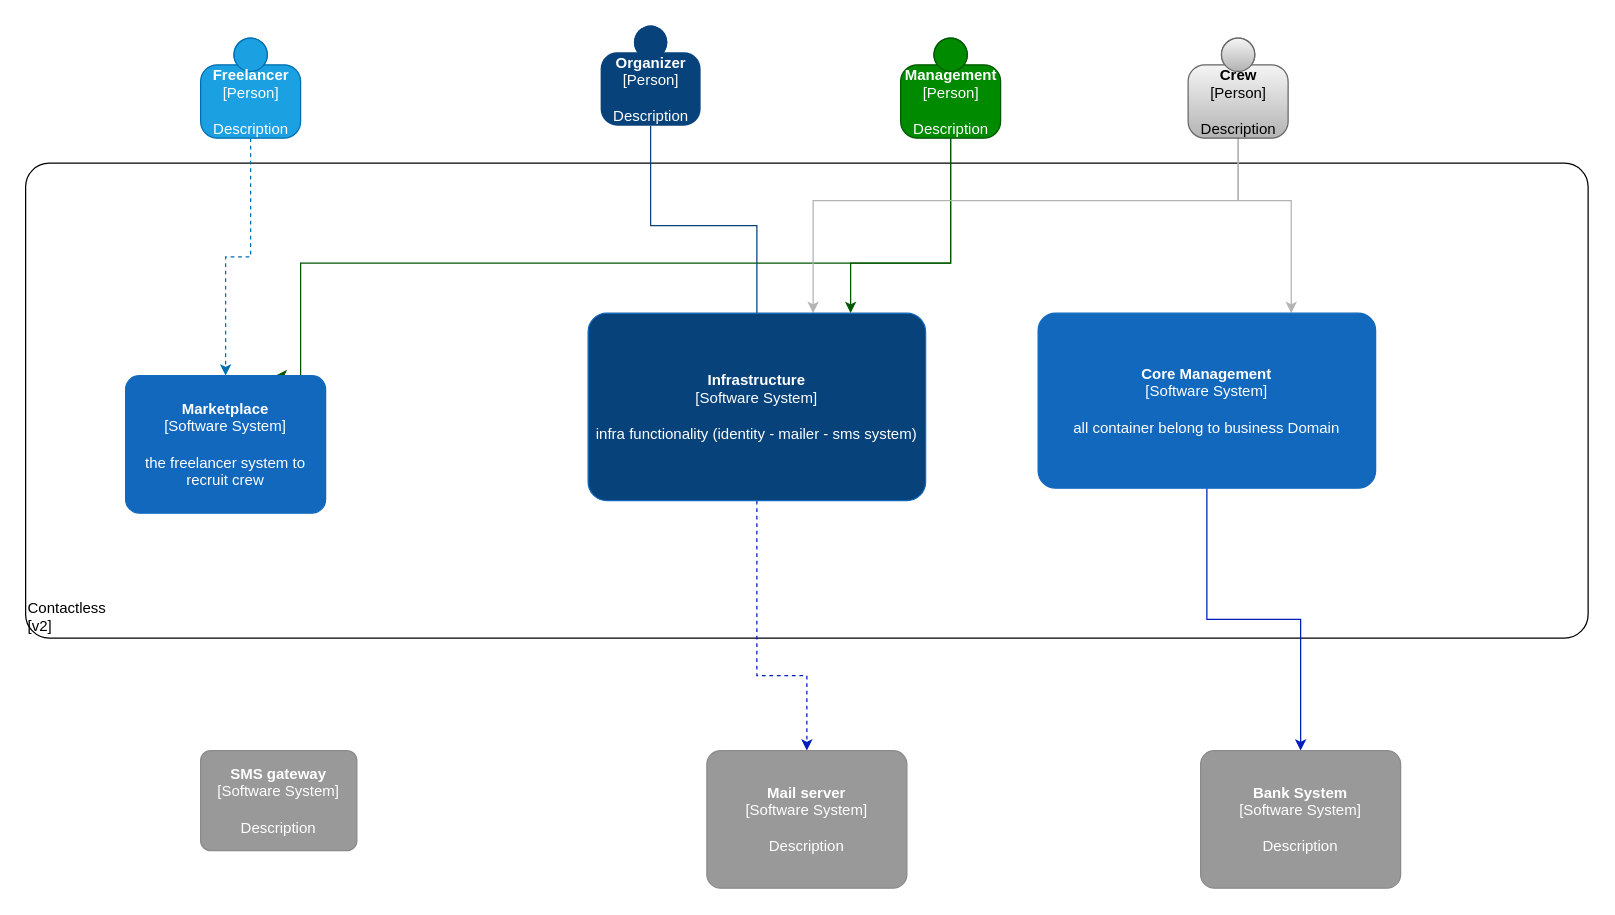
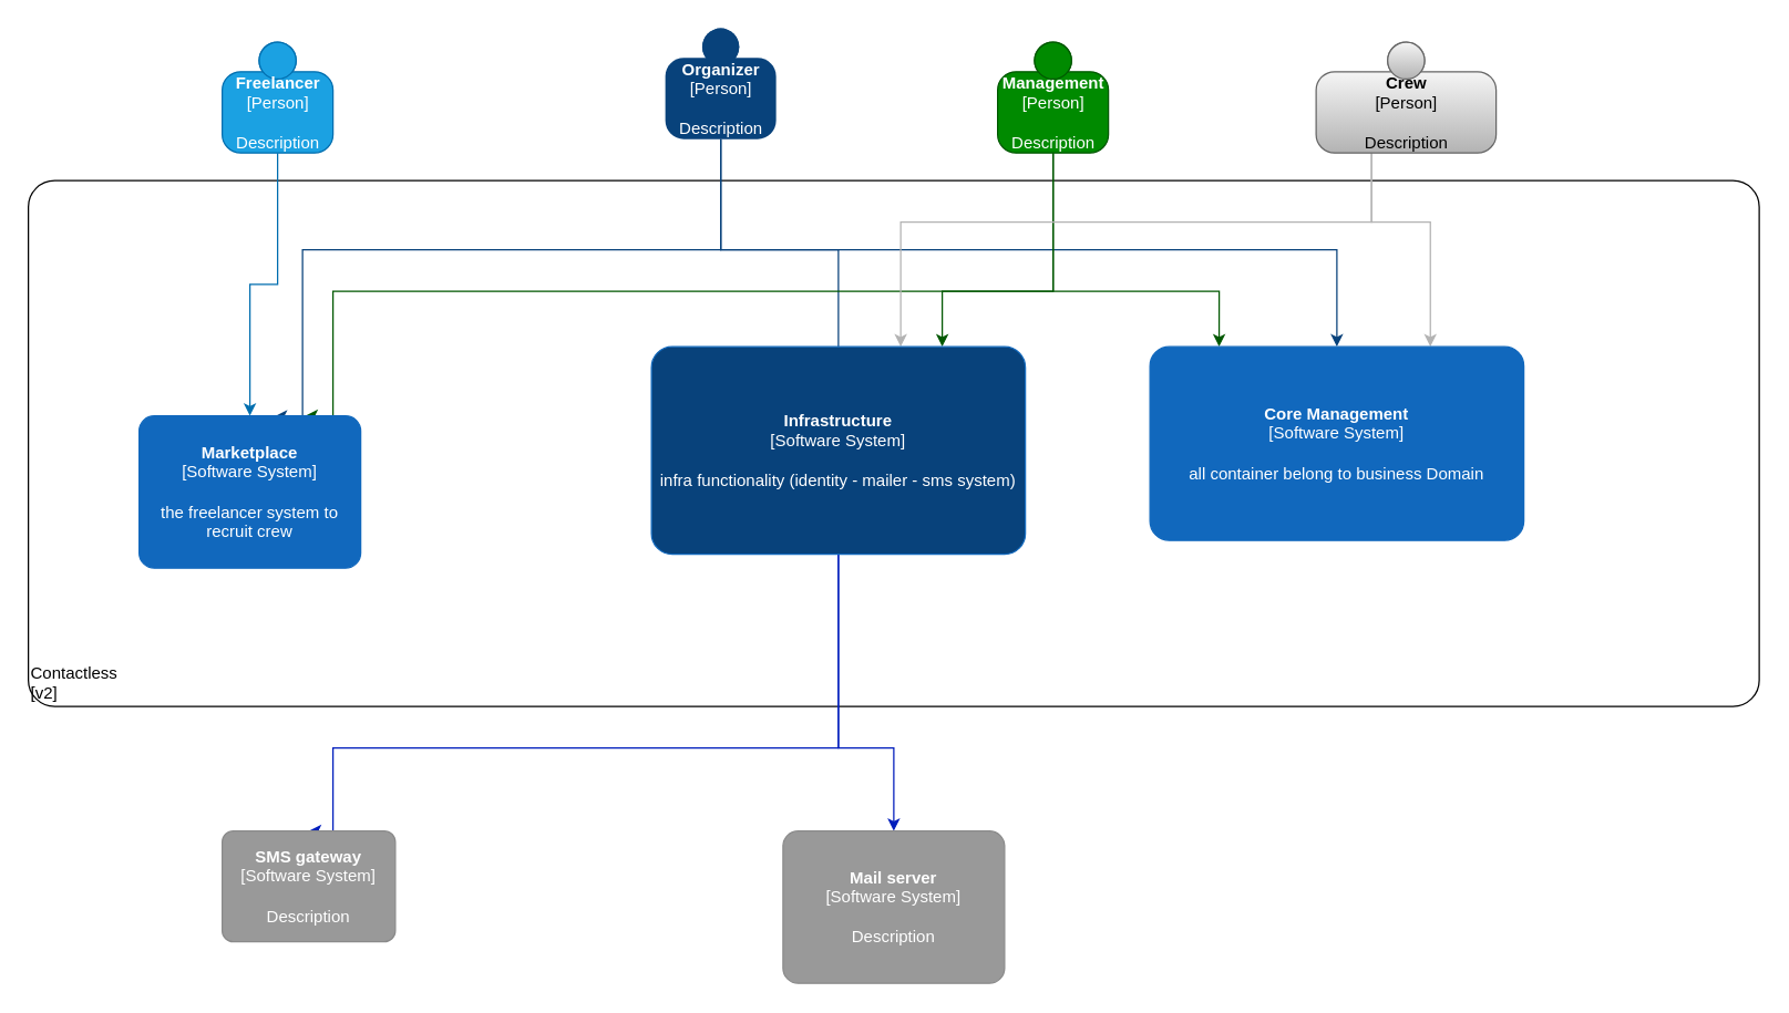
- <mxCell id="13" value="&lt;b&gt;Crew&lt;/b&gt;&lt;div&gt;[Person]&lt;/div&gt;&lt;br&gt;&lt;div&gt;Description&lt;/div&gt;" style="html=1;dashed=0;whitespace=wrap;shape=mxgraph.c4.person;align=center;metaEdit=1;points=[[0.5,0,0],[1,0.5,0],[1,0.75,0],[0.75,1,0],[0.5,1,0],[0.25,1,0],[0,0.75,0],[0,0.5,0]];metaData={&quot;c4Type&quot;:{&quot;editable&quot;:false}};fillColor=#f5f5f5;strokeColor=#666666;gradientColor=#b3b3b3;" vertex="1" parent="1"><mxGeometry x="950" y="30" width="80" height="80" as="geometry" /></mxCell>
+ <mxCell id="13" value="&lt;b&gt;Crew&lt;/b&gt;&lt;div&gt;[Person]&lt;/div&gt;&lt;br&gt;&lt;div&gt;Description&lt;/div&gt;" style="html=1;dashed=0;whitespace=wrap;shape=mxgraph.c4.person;align=center;metaEdit=1;points=[[0.5,0,0],[1,0.5,0],[1,0.75,0],[0.75,1,0],[0.5,1,0],[0.25,1,0],[0,0.75,0],[0,0.5,0]];metaData={&quot;c4Type&quot;:{&quot;editable&quot;:false}};fillColor=#f5f5f5;strokeColor=#666666;gradientColor=#b3b3b3;" vertex="1" parent="1"><mxGeometry x="950" y="30" width="130" height="80" as="geometry" /></mxCell>
+ <mxCell id="3" style="edgeStyle=orthogonalEdgeStyle;rounded=0;orthogonalLoop=1;jettySize=auto;html=1;exitX=0.5;exitY=1;exitDx=0;exitDy=0;exitPerimeter=0;entryX=0.612;entryY=0.003;entryDx=0;entryDy=0;entryPerimeter=0;strokeColor=#08427B;" edge="1" parent="1" source="6" target="19"><mxGeometry relative="1" as="geometry"><Array as="points"><mxPoint x="520" y="180" /><mxPoint x="218" y="180" /></Array></mxGeometry></mxCell>
+ <mxCell id="5" style="edgeStyle=orthogonalEdgeStyle;rounded=0;orthogonalLoop=1;jettySize=auto;html=1;strokeColor=#08427B;" edge="1" parent="1" source="6" target="15"><mxGeometry relative="1" as="geometry"><Array as="points"><mxPoint x="520" y="180" /><mxPoint x="965" y="180" /></Array></mxGeometry></mxCell>
- <mxCell id="23" style="edgeStyle=orthogonalEdgeStyle;rounded=0;orthogonalLoop=1;jettySize=auto;html=1;exitX=0.5;exitY=1;exitDx=0;exitDy=0;exitPerimeter=0;entryX=0.5;entryY=0;entryDx=0;entryDy=0;entryPerimeter=0;fillColor=#1ba1e2;strokeColor=#006EAF;dashed=1;" edge="1" parent="1" source="24" target="19"><mxGeometry relative="1" as="geometry" /></mxCell>
+ <mxCell id="23" style="edgeStyle=orthogonalEdgeStyle;rounded=0;orthogonalLoop=1;jettySize=auto;html=1;exitX=0.5;exitY=1;exitDx=0;exitDy=0;exitPerimeter=0;entryX=0.5;entryY=0;entryDx=0;entryDy=0;entryPerimeter=0;fillColor=#1ba1e2;strokeColor=#006EAF;" edge="1" parent="1" source="24" target="19"><mxGeometry relative="1" as="geometry" /></mxCell>
+ <mxCell id="8" style="edgeStyle=orthogonalEdgeStyle;rounded=0;orthogonalLoop=1;jettySize=auto;html=1;entryX=0.185;entryY=0;entryDx=0;entryDy=0;entryPerimeter=0;strokeColor=#005700;fillColor=#008a00;" edge="1" parent="1" source="10" target="15"><mxGeometry relative="1" as="geometry"><Array as="points"><mxPoint x="760" y="210" /><mxPoint x="880" y="210" /></Array></mxGeometry></mxCell>
- <mxCell id="14" style="edgeStyle=orthogonalEdgeStyle;rounded=0;orthogonalLoop=1;jettySize=auto;html=1;entryX=0.5;entryY=0;entryDx=0;entryDy=0;entryPerimeter=0;strokeColor=#001DBC;fillColor=#0050ef;" edge="1" parent="1" source="15" target="20"><mxGeometry relative="1" as="geometry" /></mxCell>
+ <mxCell id="17" style="edgeStyle=orthogonalEdgeStyle;rounded=0;orthogonalLoop=1;jettySize=auto;html=1;entryX=0.5;entryY=0;entryDx=0;entryDy=0;entryPerimeter=0;strokeColor=#001DBC;fillColor=#0050ef;" edge="1" parent="1" source="18" target="22"><mxGeometry relative="1" as="geometry"><Array as="points"><mxPoint x="605" y="540" /><mxPoint x="240" y="540" /></Array></mxGeometry></mxCell>
- <mxCell id="16" style="edgeStyle=orthogonalEdgeStyle;rounded=0;orthogonalLoop=1;jettySize=auto;html=1;entryX=0.5;entryY=0;entryDx=0;entryDy=0;entryPerimeter=0;strokeColor=#001DBC;fillColor=#0050ef;dashed=1;" edge="1" parent="1" source="18" target="21"><mxGeometry relative="1" as="geometry"><Array as="points"><mxPoint x="605" y="540" /><mxPoint x="645" y="540" /></Array></mxGeometry></mxCell>
+ <mxCell id="16" style="edgeStyle=orthogonalEdgeStyle;rounded=0;orthogonalLoop=1;jettySize=auto;html=1;entryX=0.5;entryY=0;entryDx=0;entryDy=0;entryPerimeter=0;strokeColor=#001DBC;fillColor=#0050ef;" edge="1" parent="1" source="18" target="21"><mxGeometry relative="1" as="geometry"><Array as="points"><mxPoint x="605" y="540" /><mxPoint x="645" y="540" /></Array></mxGeometry></mxCell>
- <mxCell id="20" value="&lt;b&gt;Bank System&lt;/b&gt;&lt;div&gt;[Software System]&lt;/div&gt;&lt;br&gt;&lt;div&gt;Description&lt;/div&gt;" style="rounded=1;whiteSpace=wrap;html=1;labelBackgroundColor=none;fillColor=#999999;fontColor=#ffffff;align=center;arcSize=10;strokeColor=#8A8A8A;metaEdit=1;metaData={&quot;c4Type&quot;:{&quot;editable&quot;:false}};points=[[0.25,0,0],[0.5,0,0],[0.75,0,0],[1,0.25,0],[1,0.5,0],[1,0.75,0],[0.75,1,0],[0.5,1,0],[0.25,1,0],[0,0.75,0],[0,0.5,0],[0,0.25,0]];" vertex="1" parent="1"><mxGeometry x="960" y="600" width="160" height="110.0" as="geometry" /></mxCell>
